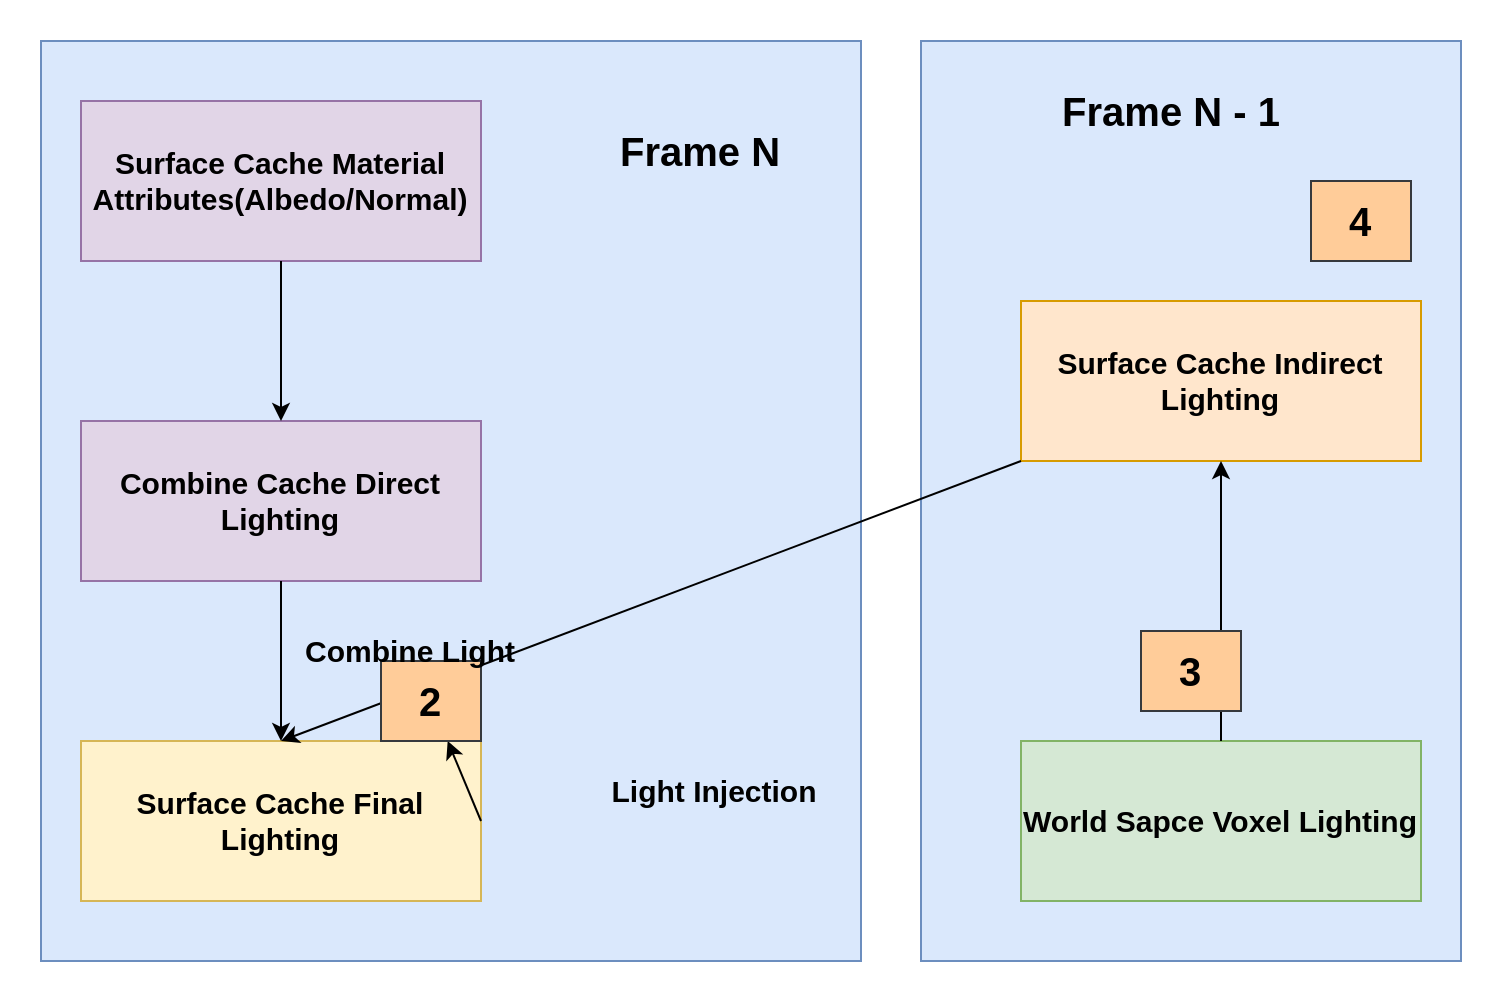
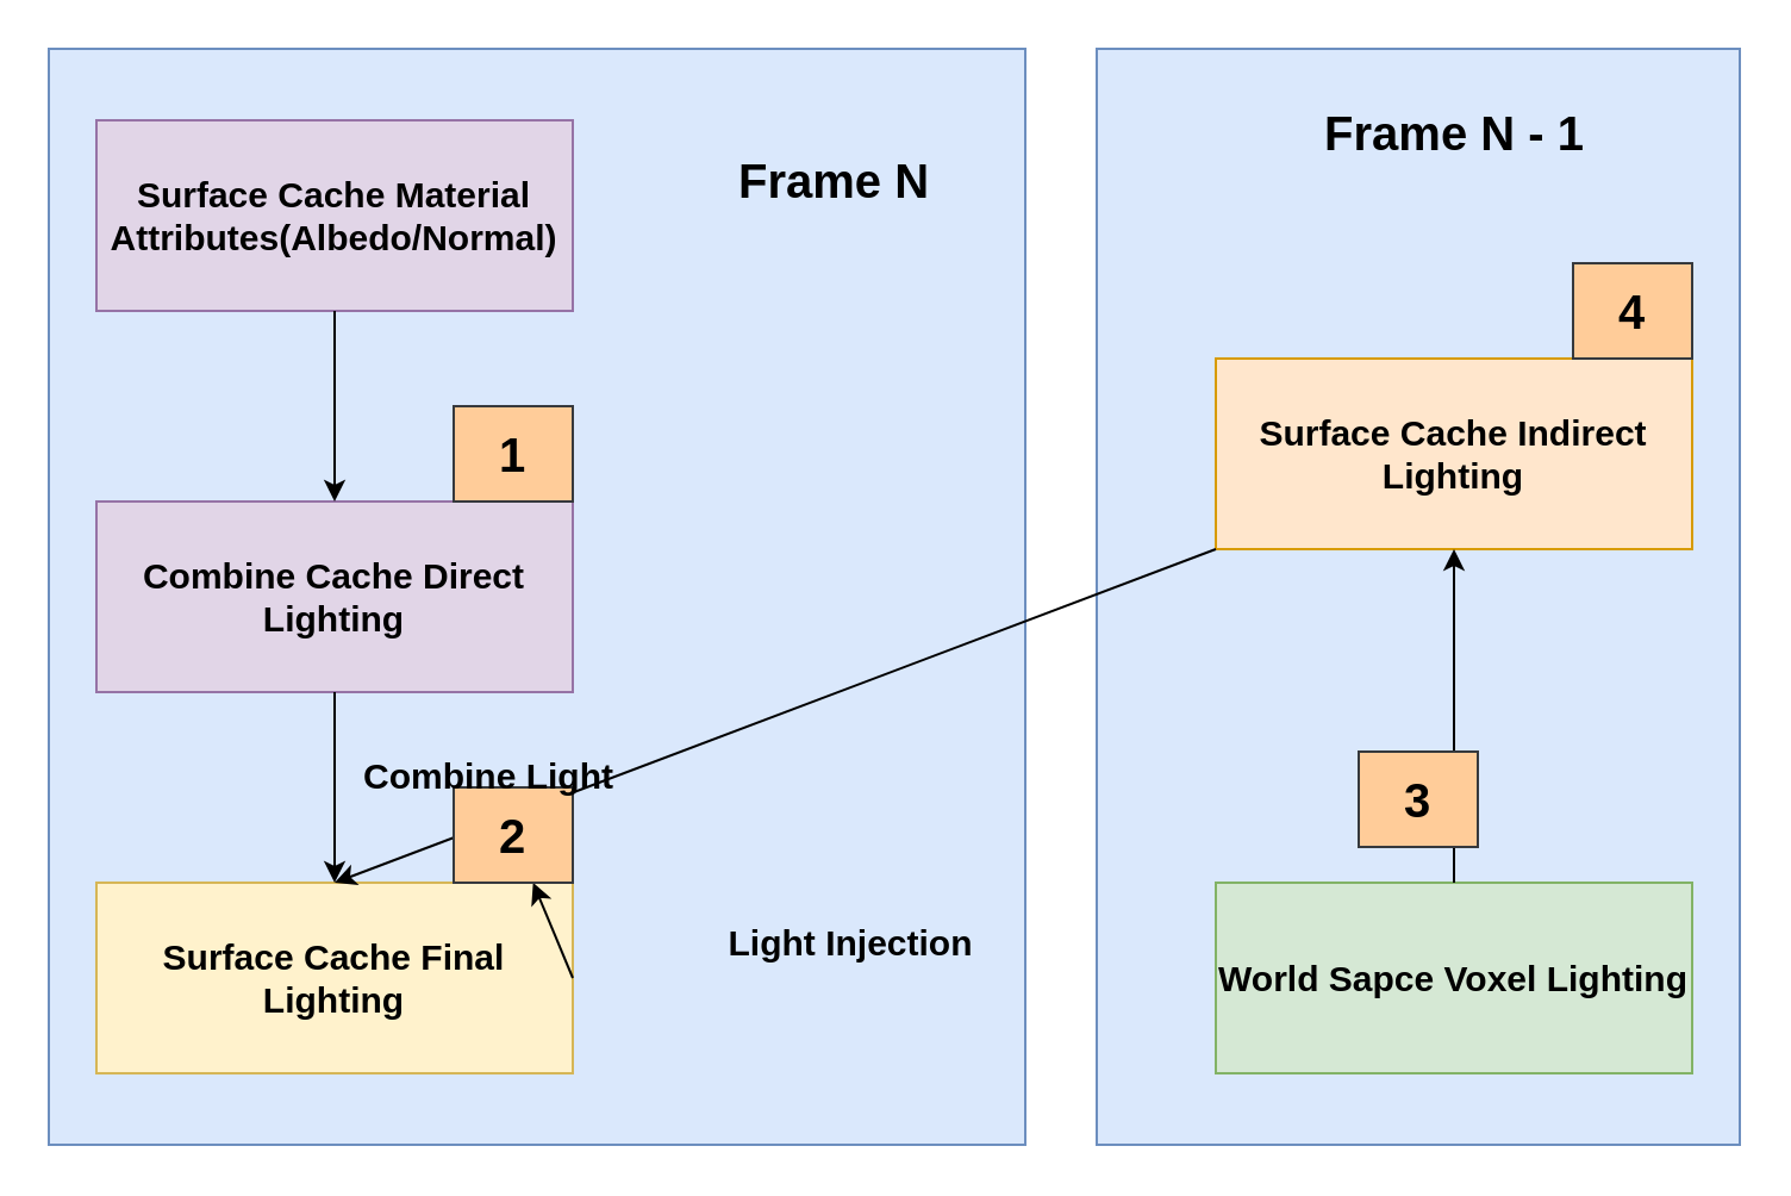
- <mxCell id="16" value="Frame N - 1" style="text;html=1;align=center;verticalAlign=middle;whiteSpace=wrap;rounded=0;fontStyle=1;fontSize=20;" vertex="1" parent="1"><mxGeometry x="517.5" y="40" width="135" height="30" as="geometry" /></mxCell>
+ <mxCell id="16" value="Frame N - 1" style="text;html=1;align=center;verticalAlign=middle;whiteSpace=wrap;rounded=0;fontStyle=1;fontSize=20;" vertex="1" parent="1"><mxGeometry x="542.5" y="40" width="135" height="30" as="geometry" /></mxCell>
- <mxCell id="18" value="4" style="rounded=0;whiteSpace=wrap;html=1;fontSize=20;fontStyle=1;fillColor=#ffcc99;strokeColor=#36393d;" vertex="1" parent="1"><mxGeometry x="655" y="90" width="50" height="40" as="geometry" /></mxCell>
+ <mxCell id="18" value="4" style="rounded=0;whiteSpace=wrap;html=1;fontSize=20;fontStyle=1;fillColor=#ffcc99;strokeColor=#36393d;" vertex="1" parent="1"><mxGeometry x="660" y="110" width="50" height="40" as="geometry" /></mxCell>
+ <mxCell id="17" value="1" style="rounded=0;whiteSpace=wrap;html=1;fontSize=20;fontStyle=1;fillColor=#ffcc99;strokeColor=#36393d;" vertex="1" parent="1"><mxGeometry x="190" y="170" width="50" height="40" as="geometry" /></mxCell>
